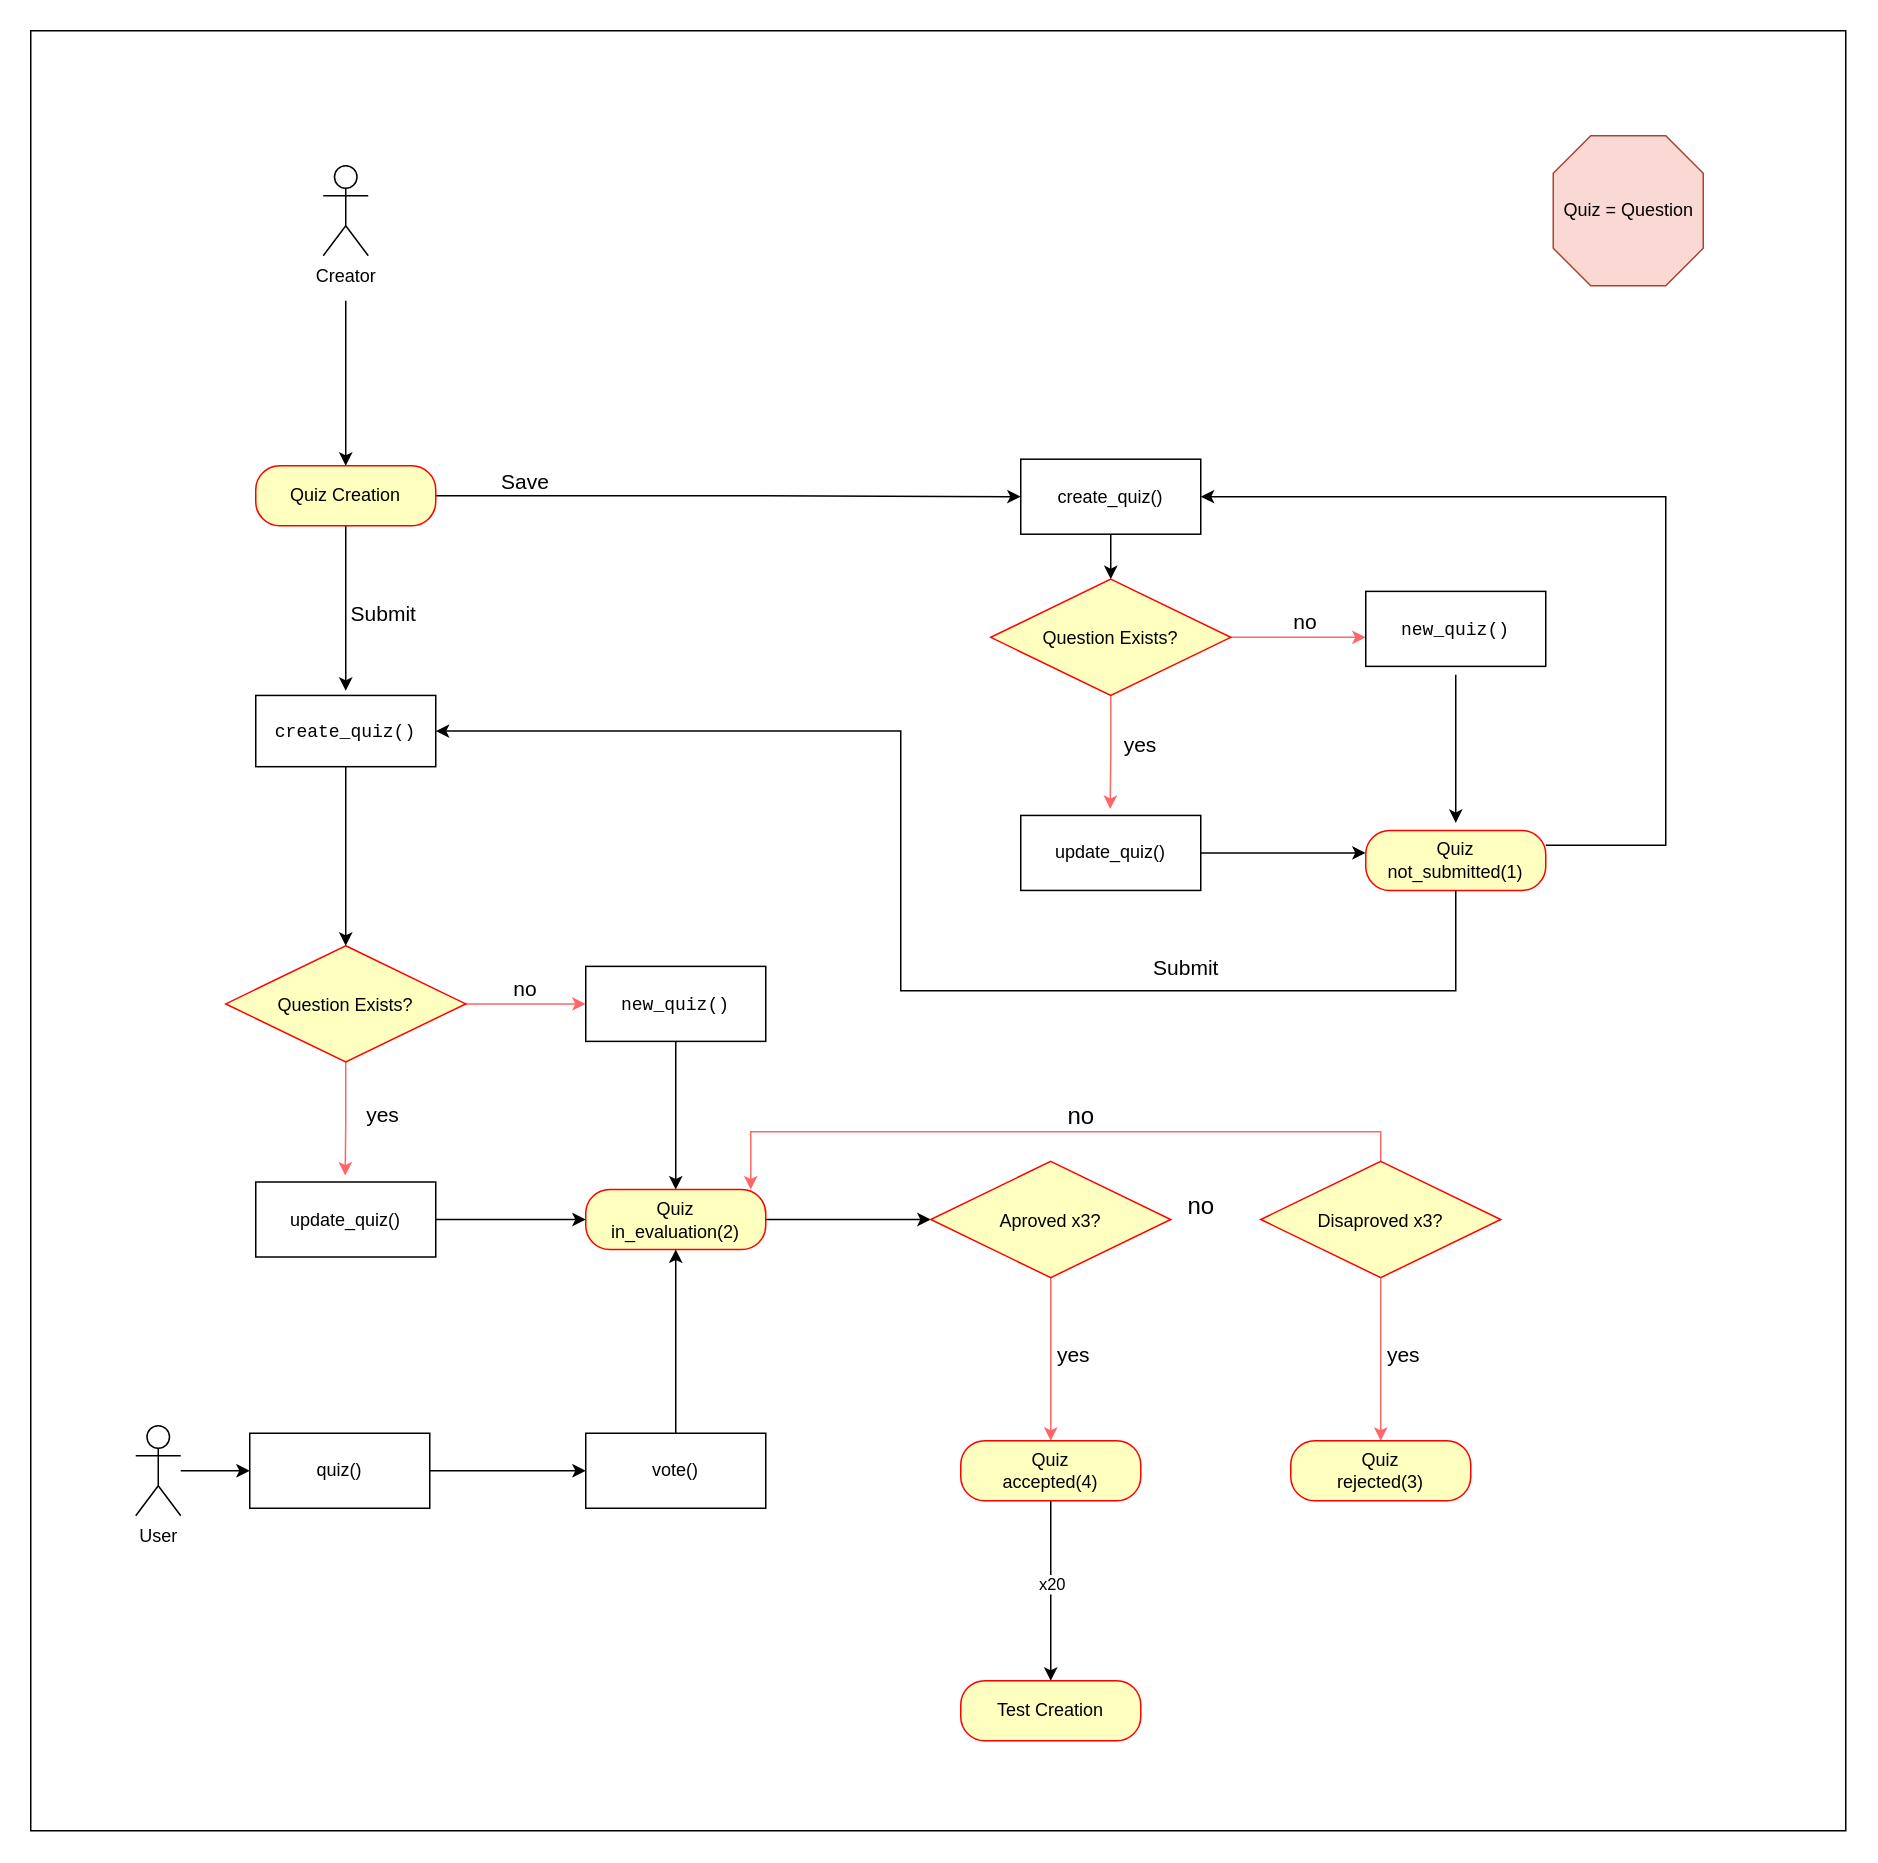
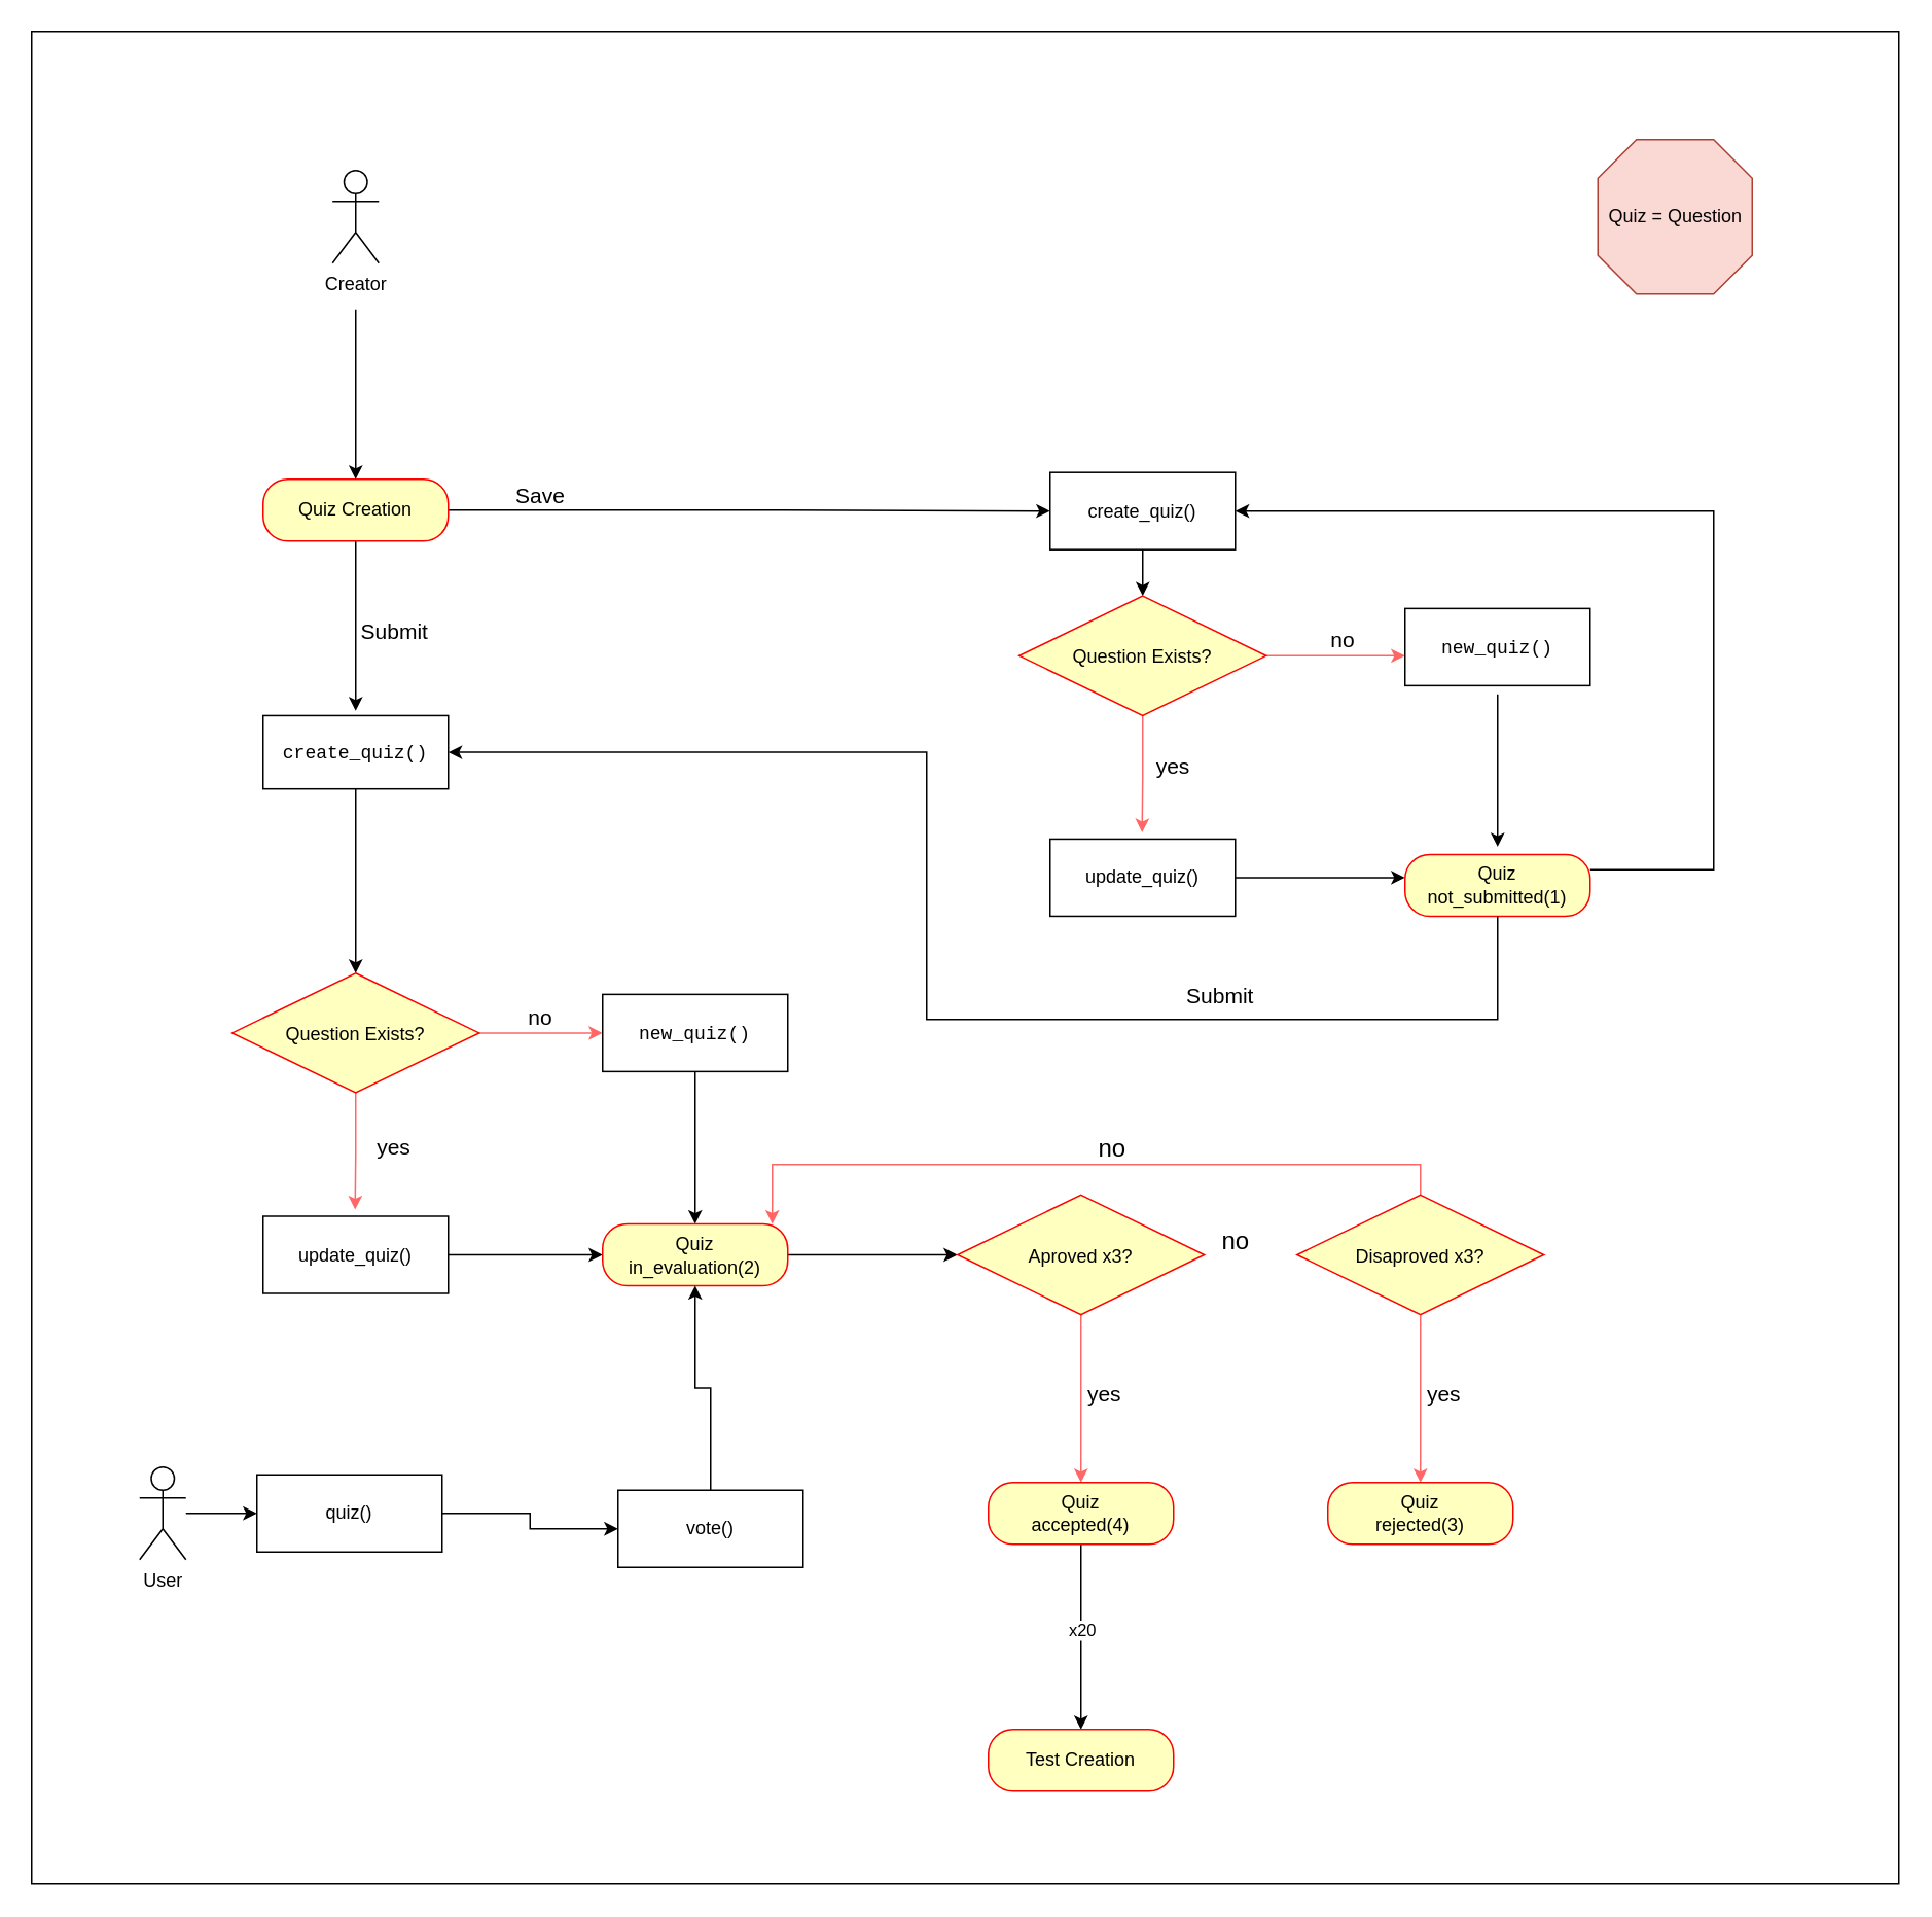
- <mxCell id="41" value="vote()" style="rounded=0;whiteSpace=wrap;html=1;" vertex="1" parent="1"><mxGeometry x="390" y="955" width="120" height="50" as="geometry" /></mxCell>
+ <mxCell id="41" value="vote()" style="rounded=0;whiteSpace=wrap;html=1;" vertex="1" parent="1"><mxGeometry x="400" y="965" width="120" height="50" as="geometry" /></mxCell>
